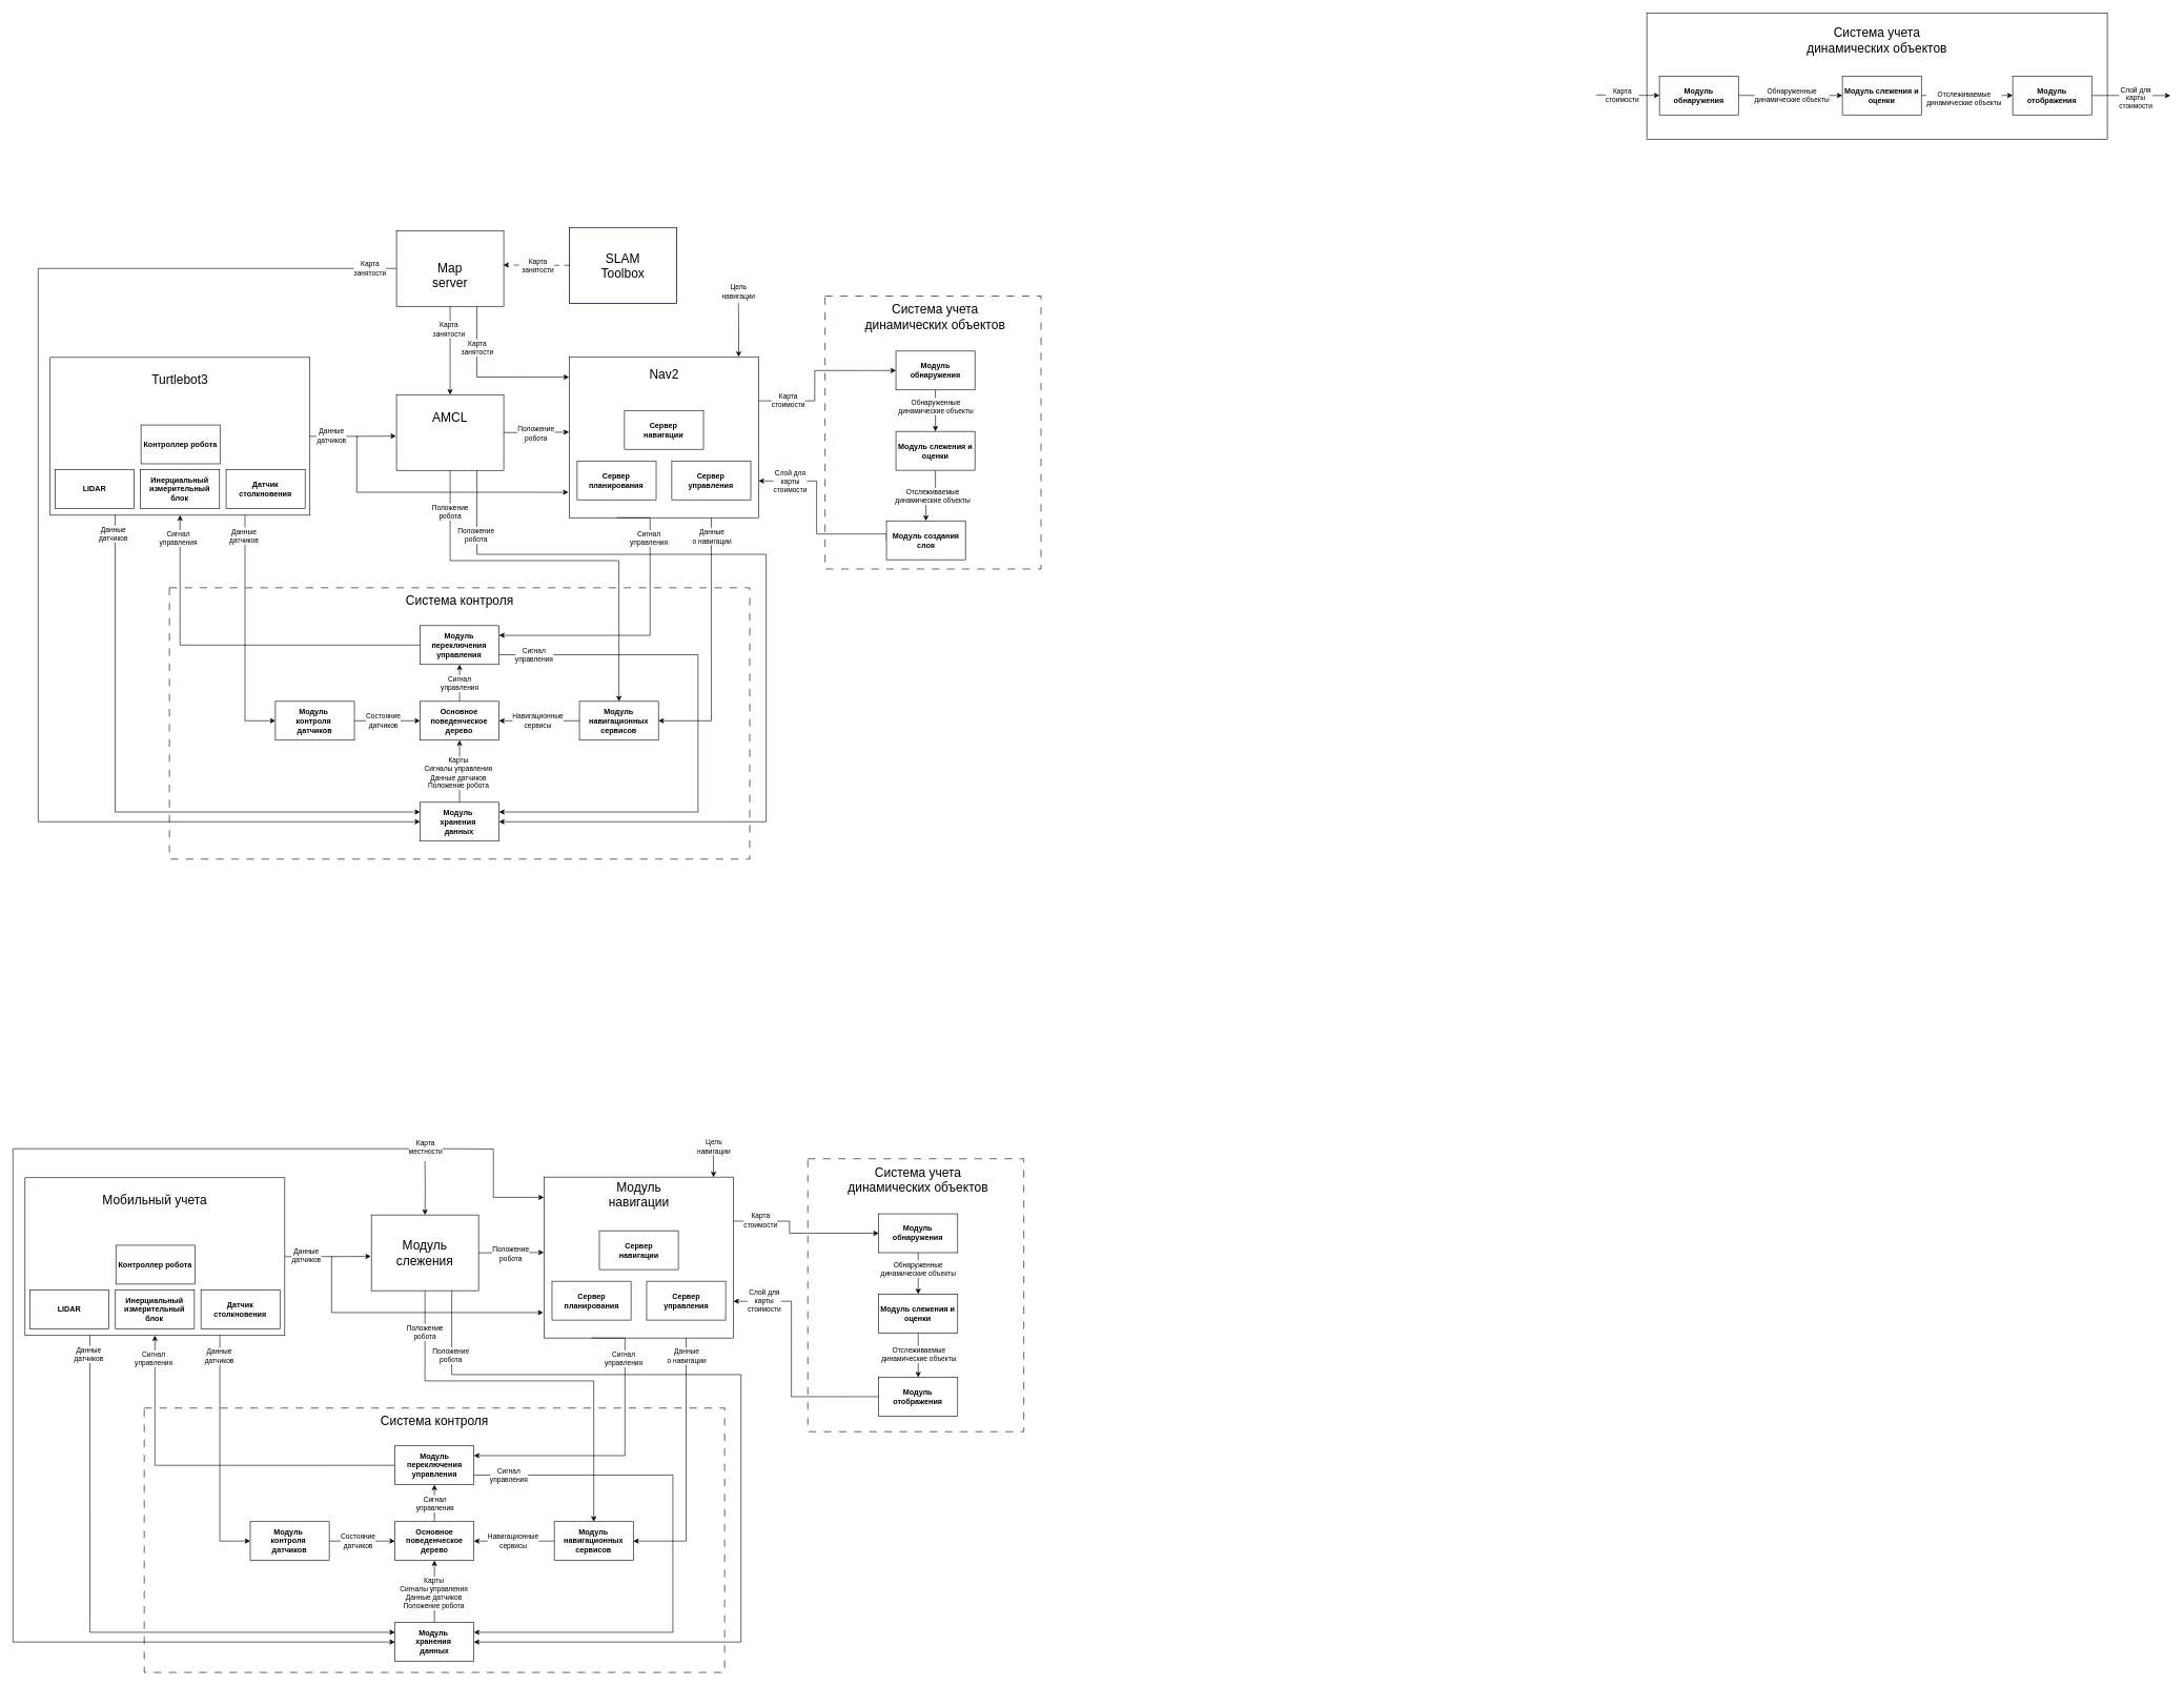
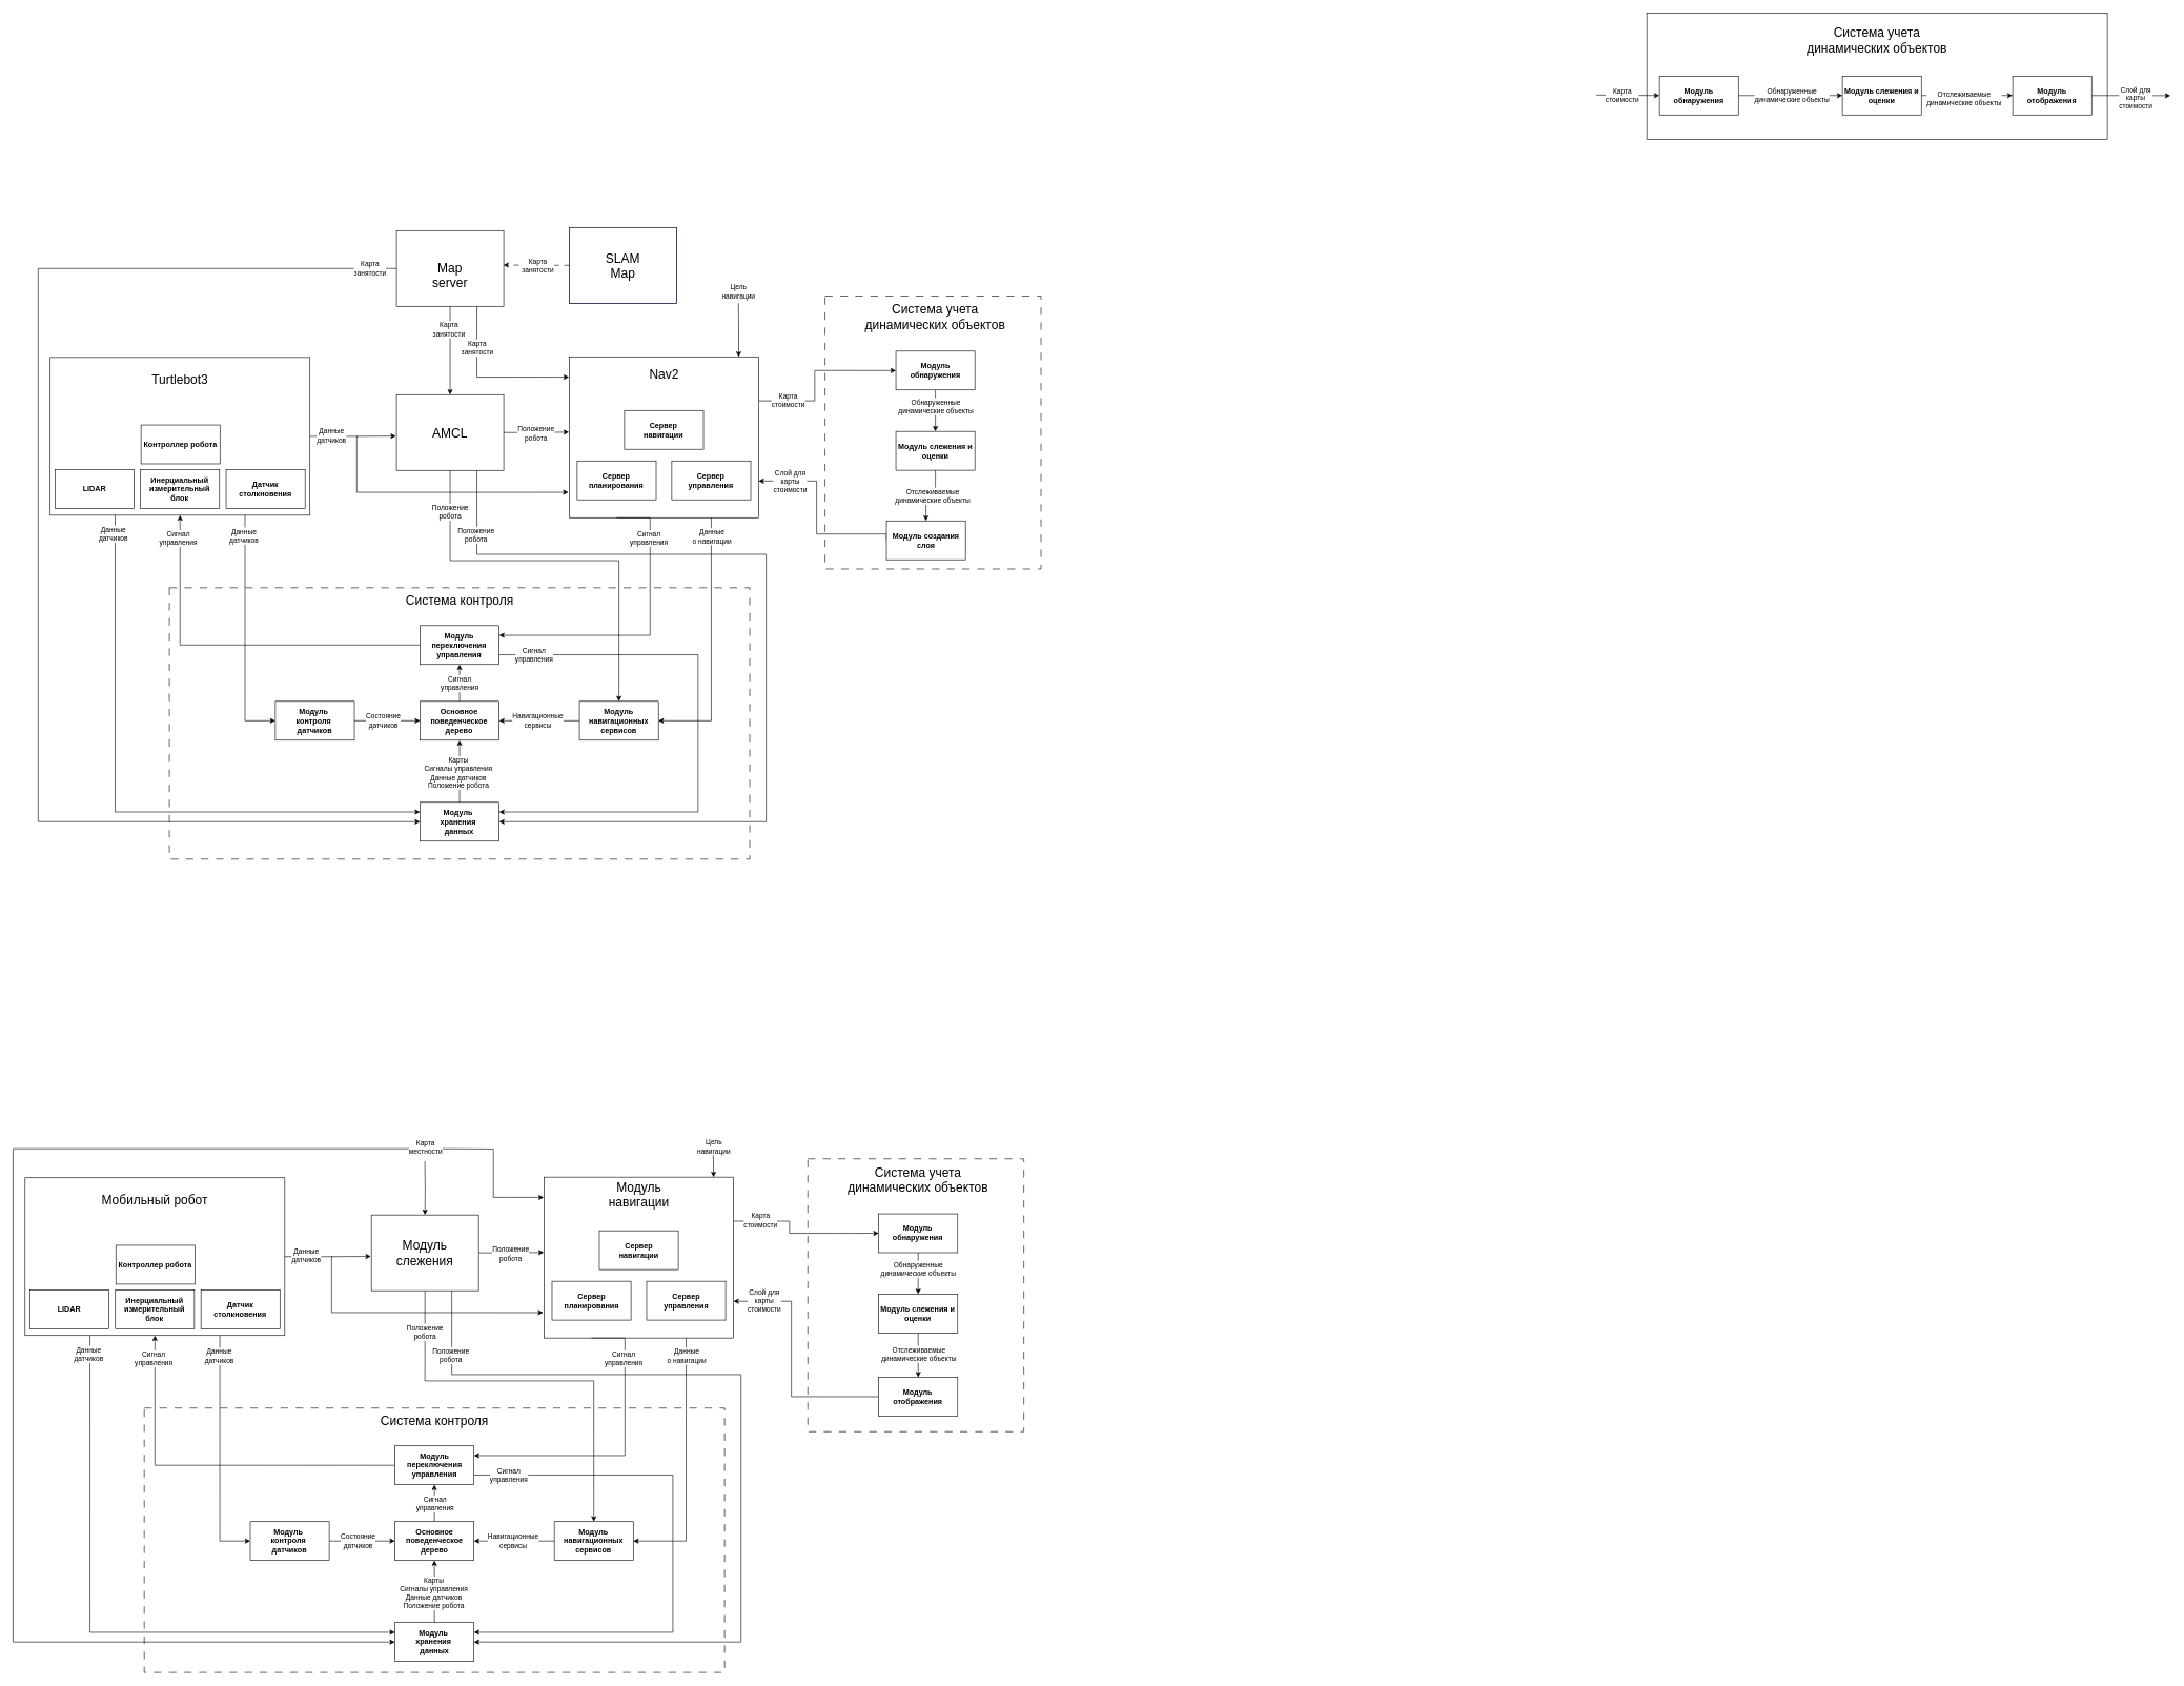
- <mxCell id="22" value="&lt;font style=&quot;font-size: 20px;&quot;&gt;SLAM Toolbox&lt;/font&gt;" style="text;html=1;align=center;verticalAlign=middle;whiteSpace=wrap;rounded=0;" vertex="1" parent="20"><mxGeometry x="55" y="45" width="60" height="30" as="geometry" /></mxCell>
+ <mxCell id="22" value="&lt;font style=&quot;font-size: 20px;&quot;&gt;SLAM Map&lt;/font&gt;" style="text;html=1;align=center;verticalAlign=middle;whiteSpace=wrap;rounded=0;" vertex="1" parent="20"><mxGeometry x="55" y="45" width="60" height="30" as="geometry" /></mxCell>
- <mxCell id="42" value="&lt;font style=&quot;font-size: 20px;&quot;&gt;AMCL&lt;/font&gt;" style="text;html=1;align=center;verticalAlign=middle;whiteSpace=wrap;rounded=0;" vertex="1" parent="40"><mxGeometry x="55" y="20" width="60" height="30" as="geometry" /></mxCell>
+ <mxCell id="42" value="&lt;font style=&quot;font-size: 20px;&quot;&gt;AMCL&lt;/font&gt;" style="text;html=1;align=center;verticalAlign=middle;whiteSpace=wrap;rounded=0;" vertex="1" parent="40"><mxGeometry x="55" y="45" width="60" height="30" as="geometry" /></mxCell>
- <mxCell id="115" value="&lt;span style=&quot;font-size: 20px; font-weight: normal;&quot;&gt;Мобильный учета&lt;/span&gt;" style="text;html=1;align=center;verticalAlign=middle;whiteSpace=wrap;rounded=0;movable=1;resizable=1;rotatable=1;deletable=1;editable=1;locked=0;connectable=1;fontStyle=1" vertex="1" parent="113"><mxGeometry x="115.87" y="40" width="180" height="90" as="geometry" /></mxCell>
+ <mxCell id="115" value="&lt;span style=&quot;font-size: 20px; font-weight: normal;&quot;&gt;Мобильный робот&lt;/span&gt;" style="text;html=1;align=center;verticalAlign=middle;whiteSpace=wrap;rounded=0;movable=1;resizable=1;rotatable=1;deletable=1;editable=1;locked=0;connectable=1;fontStyle=1" vertex="1" parent="113"><mxGeometry x="115.87" y="40" width="180" height="90" as="geometry" /></mxCell>
